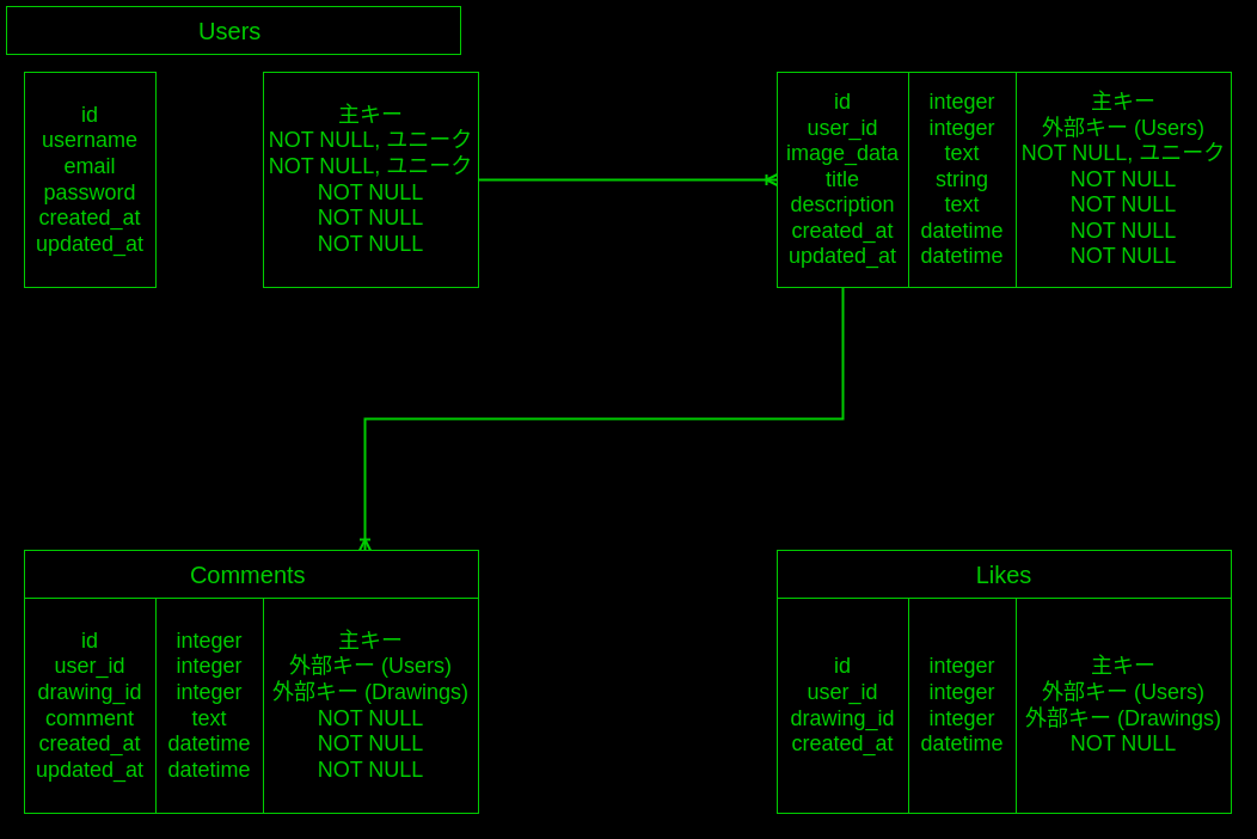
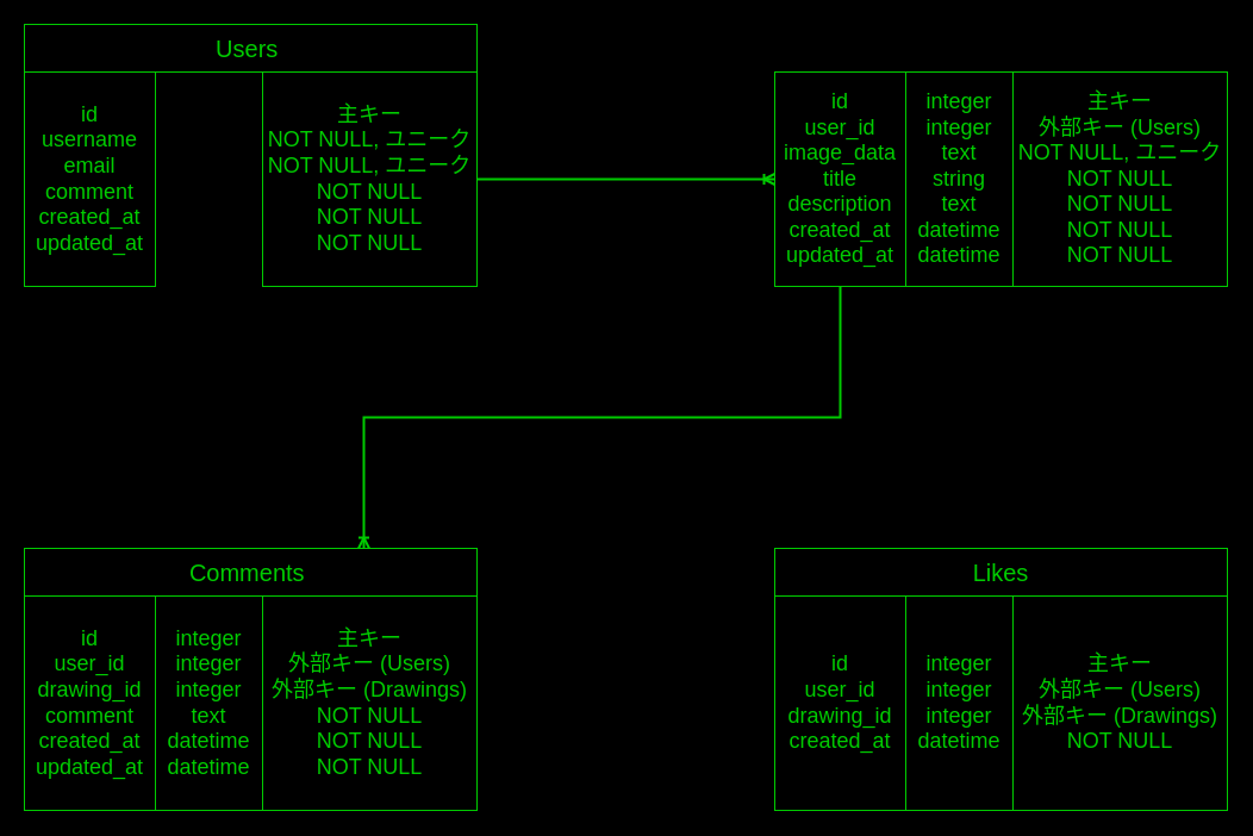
- <mxCell id="2" value="&lt;font style=&quot;font-size: 20px;&quot;&gt;Users&amp;nbsp;&lt;/font&gt;" style="whiteSpace=wrap;html=1;fillColor=none;shadow=0;strokeColor=#00CC00;fontColor=#00CC00;" vertex="1" parent="1"><mxGeometry x="5" y="5" width="380" height="40" as="geometry" /></mxCell>
+ <mxCell id="2" value="&lt;font style=&quot;font-size: 20px;&quot;&gt;Users&amp;nbsp;&lt;/font&gt;" style="whiteSpace=wrap;html=1;fillColor=none;shadow=0;strokeColor=#00CC00;fontColor=#00CC00;" vertex="1" parent="1"><mxGeometry x="20" y="20" width="380" height="40" as="geometry" /></mxCell>
- <mxCell id="3" value="&lt;p style=&quot;line-height: 120%;&quot;&gt;&lt;/p&gt;&lt;font style=&quot;&quot;&gt;&lt;div style=&quot;&quot;&gt;id&lt;/div&gt;&lt;div style=&quot;&quot;&gt;username&lt;/div&gt;&lt;div style=&quot;&quot;&gt;email&lt;/div&gt;&lt;div style=&quot;&quot;&gt;password&lt;/div&gt;&lt;div style=&quot;&quot;&gt;created_at&lt;/div&gt;&lt;div style=&quot;&quot;&gt;updated_at&lt;/div&gt;&lt;/font&gt;&lt;p&gt;&lt;/p&gt;" style="whiteSpace=wrap;html=1;fontSize=18;fillColor=none;align=center;shadow=0;strokeColor=#00CC00;fontColor=#00CC00;" vertex="1" parent="1"><mxGeometry x="20" y="60" width="110" height="180" as="geometry" /></mxCell>
+ <mxCell id="3" value="&lt;p style=&quot;line-height: 120%;&quot;&gt;&lt;/p&gt;&lt;font style=&quot;&quot;&gt;&lt;div style=&quot;&quot;&gt;id&lt;/div&gt;&lt;div style=&quot;&quot;&gt;username&lt;/div&gt;&lt;div style=&quot;&quot;&gt;email&lt;/div&gt;&lt;div style=&quot;&quot;&gt;comment&lt;/div&gt;&lt;div style=&quot;&quot;&gt;created_at&lt;/div&gt;&lt;div style=&quot;&quot;&gt;updated_at&lt;/div&gt;&lt;/font&gt;&lt;p&gt;&lt;/p&gt;" style="whiteSpace=wrap;html=1;fontSize=18;fillColor=none;align=center;shadow=0;strokeColor=#00CC00;fontColor=#00CC00;" vertex="1" parent="1"><mxGeometry x="20" y="60" width="110" height="180" as="geometry" /></mxCell>
